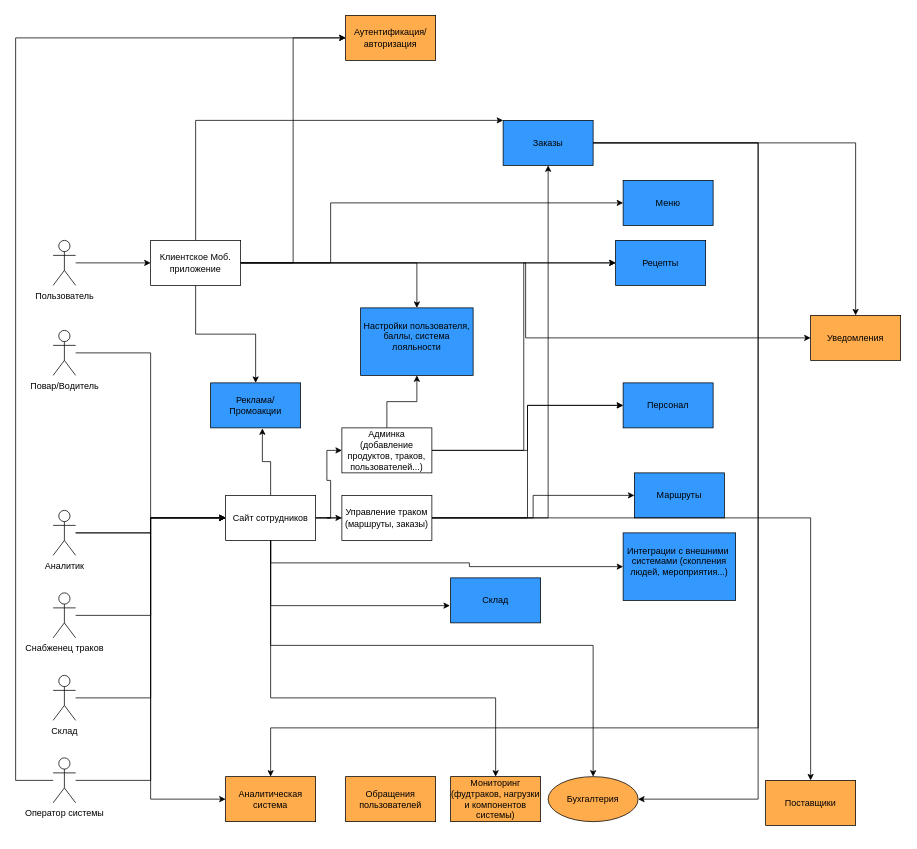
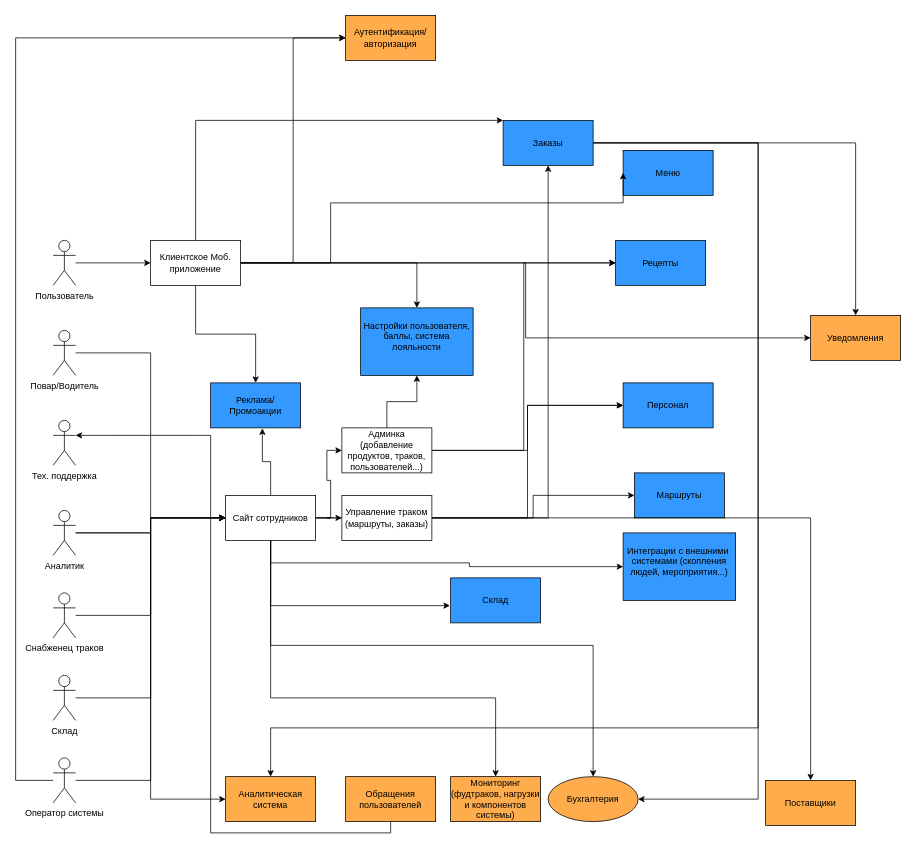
- <mxCell id="16" value="Меню" style="rounded=0;whiteSpace=wrap;html=1;fillColor=#3399FF;" vertex="1" parent="1"><mxGeometry x="830" y="240" width="120" height="60" as="geometry" /></mxCell>
+ <mxCell id="16" value="Меню" style="rounded=0;whiteSpace=wrap;html=1;fillColor=#3399FF;" vertex="1" parent="1"><mxGeometry x="830" y="200" width="120" height="60" as="geometry" /></mxCell>
+ <mxCell id="6" value="Тех. поддержка" style="shape=umlActor;verticalLabelPosition=bottom;verticalAlign=top;html=1;flipV=0;" vertex="1" parent="1"><mxGeometry x="70" y="560" width="30" height="60" as="geometry" /></mxCell>
+ <mxCell id="56" style="edgeStyle=orthogonalEdgeStyle;rounded=0;orthogonalLoop=1;jettySize=auto;html=1;entryX=1;entryY=0.333;entryDx=0;entryDy=0;entryPerimeter=0;" edge="1" parent="1" source="55" target="6"><mxGeometry relative="1" as="geometry"><Array as="points"><mxPoint x="520" y="1110" /><mxPoint x="280" y="1110" /><mxPoint x="280" y="580" /></Array></mxGeometry></mxCell>
